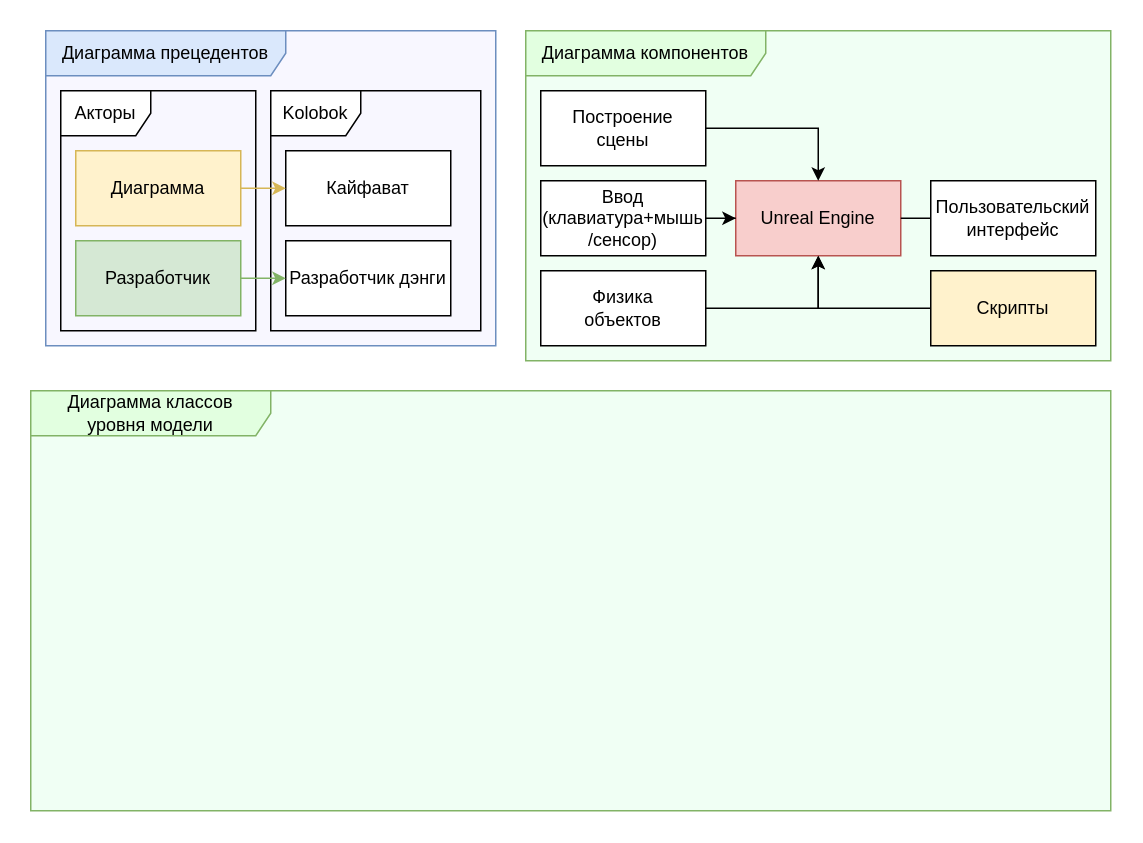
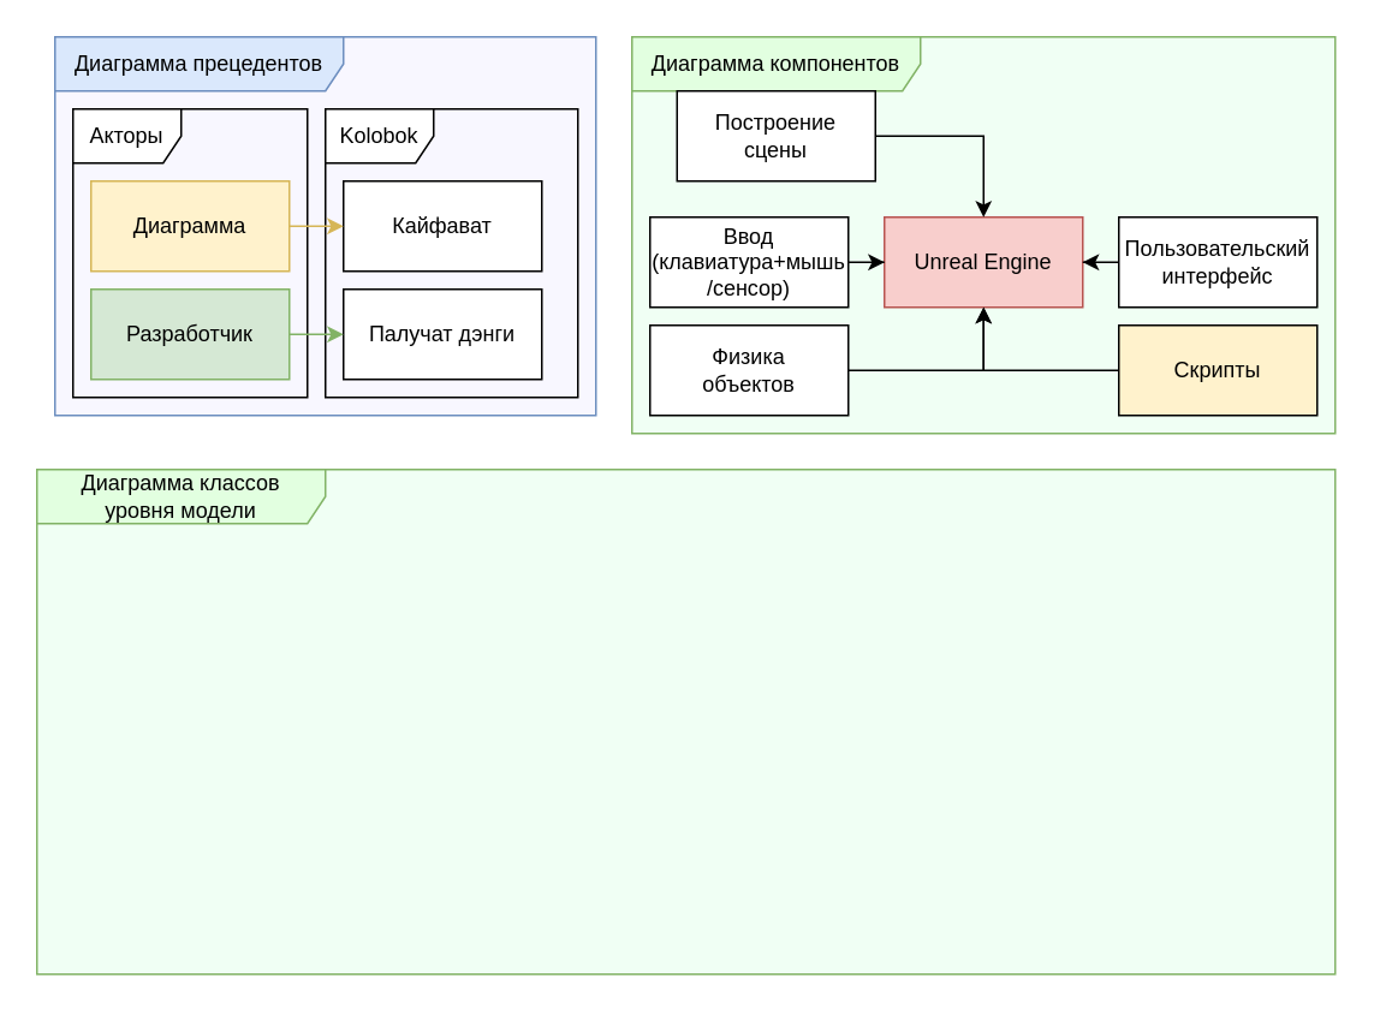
- <mxCell id="16" value="Построение&lt;div&gt;сцены&lt;/div&gt;" style="html=1;whiteSpace=wrap;" parent="13" vertex="1"><mxGeometry x="10" y="40" width="110" height="50" as="geometry" /></mxCell>
+ <mxCell id="16" value="Построение&lt;div&gt;сцены&lt;/div&gt;" style="html=1;whiteSpace=wrap;" parent="13" vertex="1"><mxGeometry x="25" y="30" width="110" height="50" as="geometry" /></mxCell>
- <mxCell id="23" style="edgeStyle=orthogonalEdgeStyle;rounded=0;orthogonalLoop=1;jettySize=auto;html=1;endArrow=none;" edge="1" parent="13" source="24" target="14"><mxGeometry relative="1" as="geometry" /></mxCell>
+ <mxCell id="23" style="edgeStyle=orthogonalEdgeStyle;rounded=0;orthogonalLoop=1;jettySize=auto;html=1;" edge="1" parent="13" source="24" target="14"><mxGeometry relative="1" as="geometry" /></mxCell>
- <mxCell id="5" value="Разработчик дэнги" style="html=1;whiteSpace=wrap;" parent="2" vertex="1"><mxGeometry x="160" y="140" width="110" height="50" as="geometry" /></mxCell>
+ <mxCell id="5" value="Палучат дэнги" style="html=1;whiteSpace=wrap;" parent="2" vertex="1"><mxGeometry x="160" y="140" width="110" height="50" as="geometry" /></mxCell>
